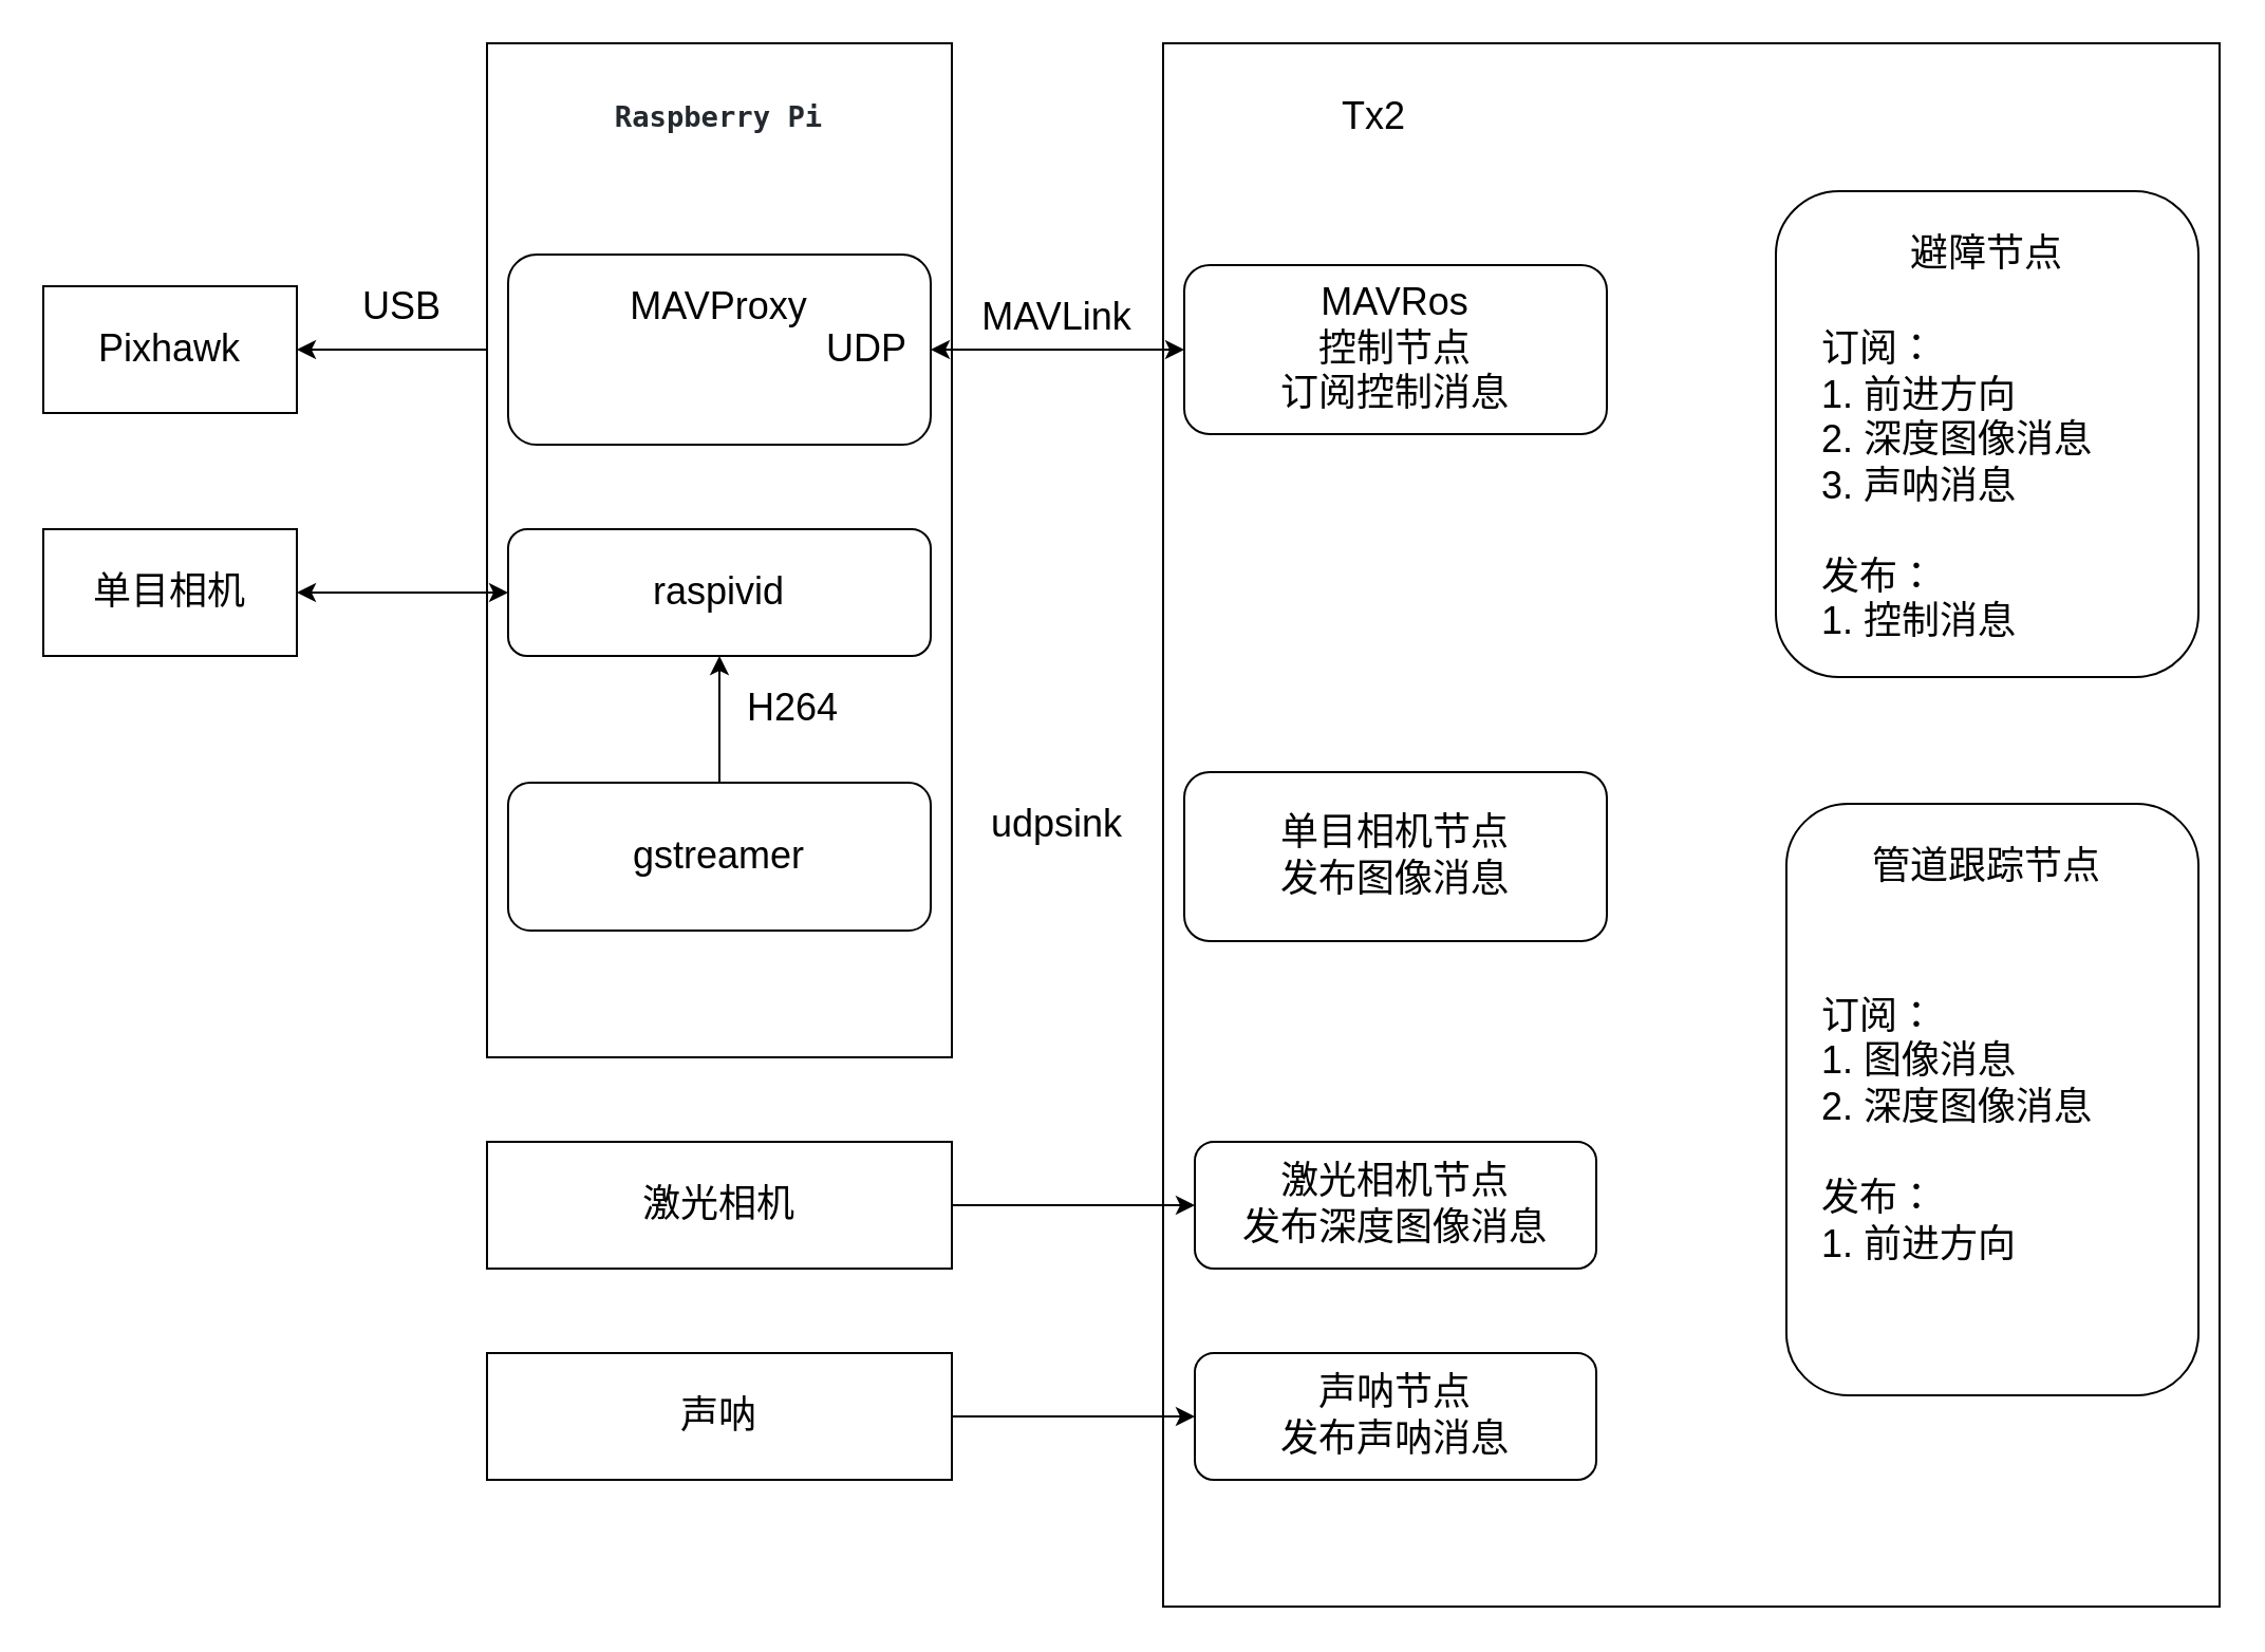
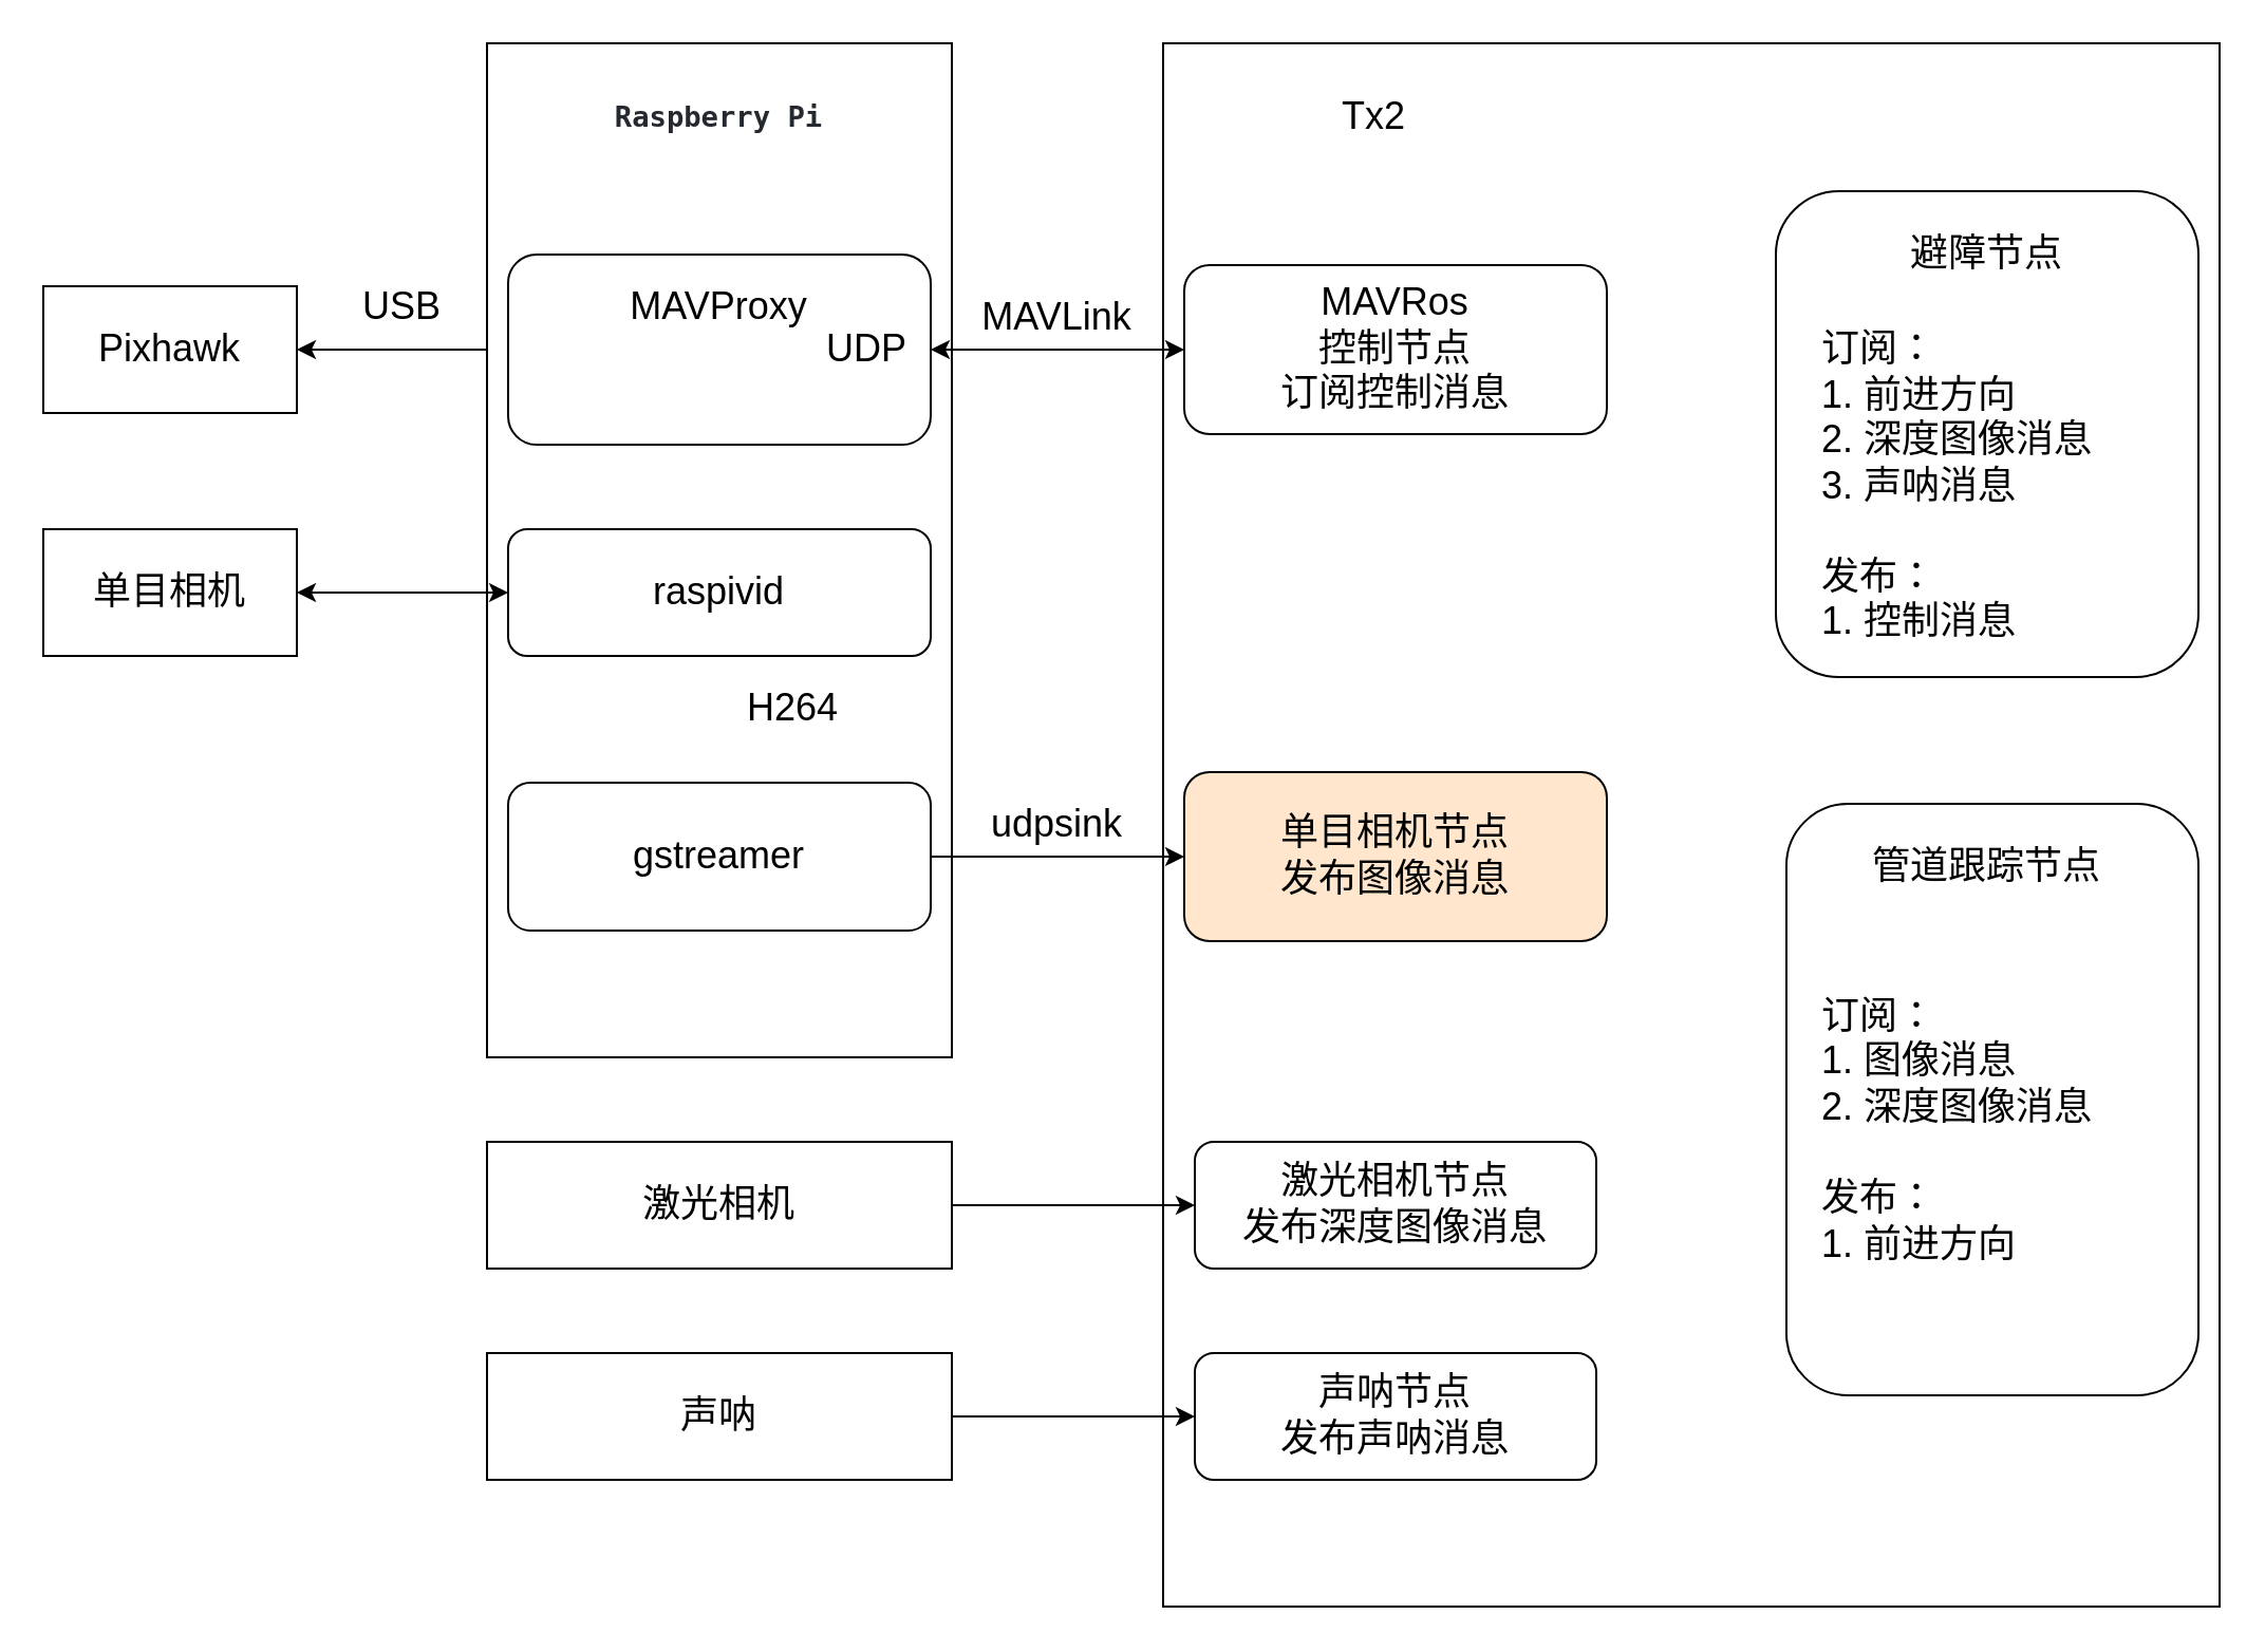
- <mxCell id="16" style="edgeStyle=orthogonalEdgeStyle;rounded=0;orthogonalLoop=1;jettySize=auto;html=1;fontSize=18;startArrow=none;startFill=0;" edge="1" parent="1" source="17" target="15"><mxGeometry relative="1" as="geometry" /></mxCell>
+ <mxCell id="16" style="edgeStyle=orthogonalEdgeStyle;rounded=0;orthogonalLoop=1;jettySize=auto;html=1;fontSize=18;startArrow=none;startFill=0;" edge="1" parent="1" source="17" target="19"><mxGeometry relative="1" as="geometry" /></mxCell>
- <mxCell id="19" value="单目相机节点&lt;br&gt;发布图像消息" style="rounded=1;whiteSpace=wrap;html=1;fontSize=18;" vertex="1" parent="1"><mxGeometry x="560" y="365" width="200" height="80" as="geometry" /></mxCell>
+ <mxCell id="19" value="单目相机节点&lt;br&gt;发布图像消息" style="rounded=1;whiteSpace=wrap;html=1;fontSize=18;fillColor=#ffe6cc;" vertex="1" parent="1"><mxGeometry x="560" y="365" width="200" height="80" as="geometry" /></mxCell>
